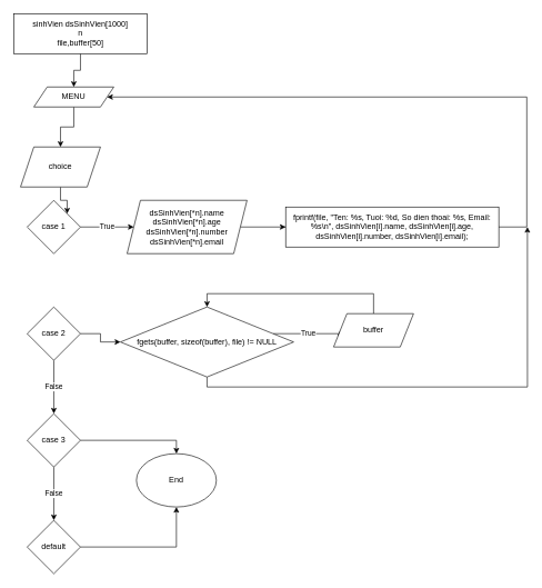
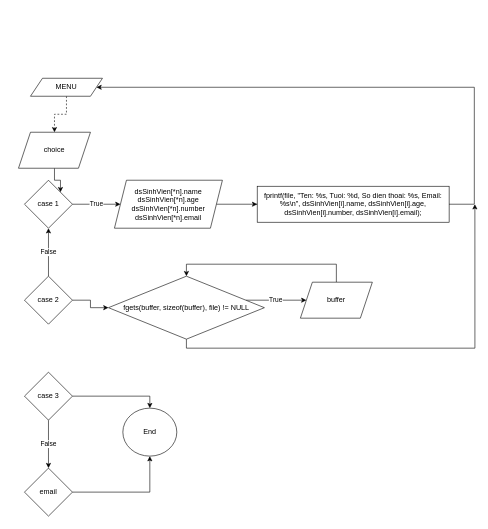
- <mxCell id="3" value="sinhVien dsSinhVien[1000]&lt;br&gt;n&lt;br&gt;file,buffer[50]" style="rounded=0;whiteSpace=wrap;html=1;" vertex="1" parent="1"><mxGeometry x="20" y="20" width="200" height="60" as="geometry" /></mxCell>
- <mxCell id="2" style="edgeStyle=orthogonalEdgeStyle;rounded=0;orthogonalLoop=1;jettySize=auto;html=1;entryX=0.5;entryY=0;entryDx=0;entryDy=0;" edge="1" parent="1" source="3" target="19"><mxGeometry relative="1" as="geometry" /></mxCell>
- <mxCell id="18" style="edgeStyle=orthogonalEdgeStyle;rounded=0;orthogonalLoop=1;jettySize=auto;html=1;" edge="1" parent="1" source="19" target="5"><mxGeometry relative="1" as="geometry" /></mxCell>
+ <mxCell id="18" style="edgeStyle=orthogonalEdgeStyle;rounded=0;orthogonalLoop=1;jettySize=auto;html=1;dashed=1;" edge="1" parent="1" source="19" target="5"><mxGeometry relative="1" as="geometry" /></mxCell>
- <mxCell id="26" value="buffer" style="shape=parallelogram;perimeter=parallelogramPerimeter;whiteSpace=wrap;html=1;fixedSize=1;" vertex="1" parent="1"><mxGeometry x="500" y="470" width="120" height="50" as="geometry" /></mxCell>
+ <mxCell id="26" value="buffer" style="shape=parallelogram;perimeter=parallelogramPerimeter;whiteSpace=wrap;html=1;fixedSize=1;" vertex="1" parent="1"><mxGeometry x="500" y="470" width="120" height="60" as="geometry" /></mxCell>
- <mxCell id="8" value="False" style="edgeStyle=orthogonalEdgeStyle;rounded=0;orthogonalLoop=1;jettySize=auto;html=1;" edge="1" parent="1" source="10" target="13"><mxGeometry relative="1" as="geometry" /></mxCell>
+ <mxCell id="8" value="False" style="edgeStyle=orthogonalEdgeStyle;rounded=0;orthogonalLoop=1;jettySize=auto;html=1;" edge="1" parent="1" source="10" target="7"><mxGeometry relative="1" as="geometry" /></mxCell>
- <mxCell id="27" value="End" style="ellipse;whiteSpace=wrap;html=1;" vertex="1" parent="1"><mxGeometry x="204" y="680" width="120" height="80" as="geometry" /></mxCell>
+ <mxCell id="27" value="End" style="ellipse;whiteSpace=wrap;html=1;" vertex="1" parent="1"><mxGeometry x="204" y="680" width="90" height="80" as="geometry" /></mxCell>
- <mxCell id="15" value="default" style="rhombus;whiteSpace=wrap;html=1;" vertex="1" parent="1"><mxGeometry x="40" y="780" width="80" height="80" as="geometry" /></mxCell>
+ <mxCell id="15" value="email" style="rhombus;whiteSpace=wrap;html=1;" vertex="1" parent="1"><mxGeometry x="40" y="780" width="80" height="80" as="geometry" /></mxCell>
